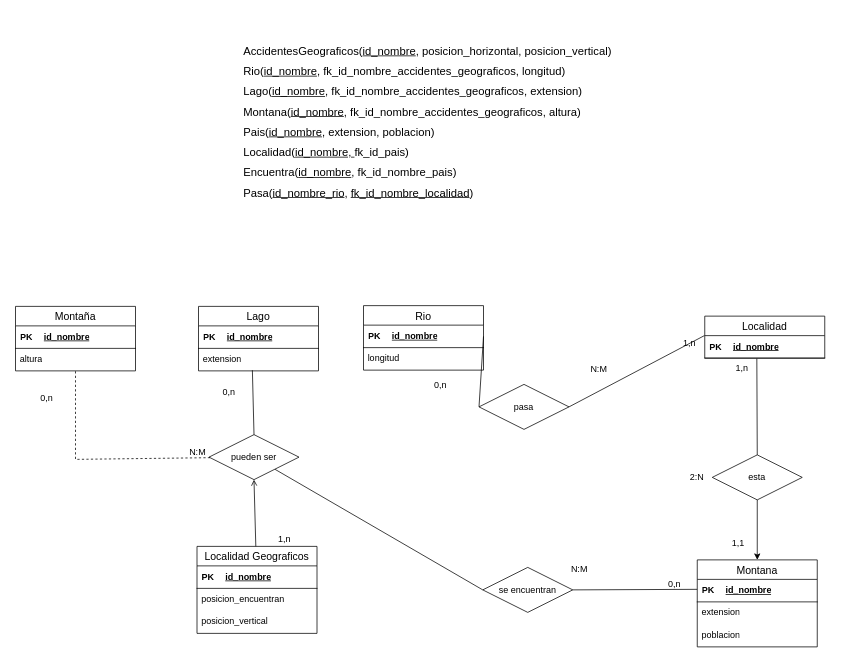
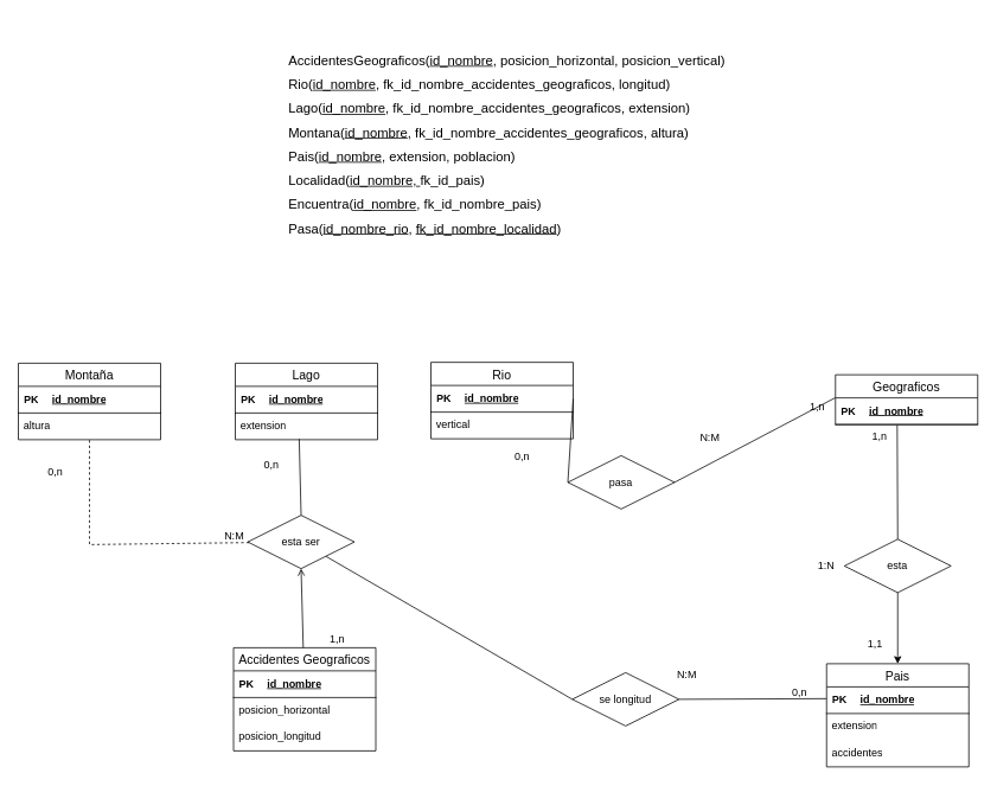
- <mxCell id="16" value="Localidad" style="swimlane;fontStyle=0;childLayout=stackLayout;horizontal=1;startSize=26;horizontalStack=0;resizeParent=1;resizeParentMax=0;resizeLast=0;collapsible=1;marginBottom=0;align=center;fontSize=14;" parent="1" vertex="1"><mxGeometry x="939" y="421" width="160" height="56" as="geometry" /></mxCell>
+ <mxCell id="16" value="Geograficos" style="swimlane;fontStyle=0;childLayout=stackLayout;horizontal=1;startSize=26;horizontalStack=0;resizeParent=1;resizeParentMax=0;resizeLast=0;collapsible=1;marginBottom=0;align=center;fontSize=14;" parent="1" vertex="1"><mxGeometry x="939" y="421" width="160" height="56" as="geometry" /></mxCell>
- <mxCell id="44" value="longitud" style="text;strokeColor=none;fillColor=none;spacingLeft=4;spacingRight=4;overflow=hidden;rotatable=0;points=[[0,0.5],[1,0.5]];portConstraint=eastwest;fontSize=12;whiteSpace=wrap;html=1;" vertex="1" parent="39"><mxGeometry y="56" width="160" height="30" as="geometry" /></mxCell>
+ <mxCell id="44" value="vertical" style="text;strokeColor=none;fillColor=none;spacingLeft=4;spacingRight=4;overflow=hidden;rotatable=0;points=[[0,0.5],[1,0.5]];portConstraint=eastwest;fontSize=12;whiteSpace=wrap;html=1;" vertex="1" parent="39"><mxGeometry y="56" width="160" height="30" as="geometry" /></mxCell>
- <mxCell id="57" value="pueden ser" style="shape=rhombus;perimeter=rhombusPerimeter;whiteSpace=wrap;html=1;align=center;" vertex="1" parent="1"><mxGeometry x="278" y="579" width="120" height="60" as="geometry" /></mxCell>
+ <mxCell id="57" value="esta ser" style="shape=rhombus;perimeter=rhombusPerimeter;whiteSpace=wrap;html=1;align=center;" vertex="1" parent="1"><mxGeometry x="278" y="579" width="120" height="60" as="geometry" /></mxCell>
- <mxCell id="31" value="2:N" style="text;html=1;strokeColor=none;fillColor=none;align=center;verticalAlign=middle;whiteSpace=wrap;rounded=0;" parent="1" vertex="1"><mxGeometry x="899" y="623.5" width="60" height="25" as="geometry" /></mxCell>
+ <mxCell id="31" value="1:N" style="text;html=1;strokeColor=none;fillColor=none;align=center;verticalAlign=middle;whiteSpace=wrap;rounded=0;" parent="1" vertex="1"><mxGeometry x="899" y="623.5" width="60" height="25" as="geometry" /></mxCell>
- <mxCell id="2" value="Localidad Geograficos" style="swimlane;fontStyle=0;childLayout=stackLayout;horizontal=1;startSize=26;horizontalStack=0;resizeParent=1;resizeParentMax=0;resizeLast=0;collapsible=1;marginBottom=0;align=center;fontSize=14;" parent="1" vertex="1"><mxGeometry x="262" y="728" width="160" height="116" as="geometry" /></mxCell>
+ <mxCell id="2" value="Accidentes Geograficos" style="swimlane;fontStyle=0;childLayout=stackLayout;horizontal=1;startSize=26;horizontalStack=0;resizeParent=1;resizeParentMax=0;resizeLast=0;collapsible=1;marginBottom=0;align=center;fontSize=14;" parent="1" vertex="1"><mxGeometry x="262" y="728" width="160" height="116" as="geometry" /></mxCell>
- <mxCell id="9" value="Montana" style="swimlane;fontStyle=0;childLayout=stackLayout;horizontal=1;startSize=26;horizontalStack=0;resizeParent=1;resizeParentMax=0;resizeLast=0;collapsible=1;marginBottom=0;align=center;fontSize=14;" parent="1" vertex="1"><mxGeometry x="929" y="746" width="160" height="116" as="geometry" /></mxCell>
+ <mxCell id="9" value="Pais" style="swimlane;fontStyle=0;childLayout=stackLayout;horizontal=1;startSize=26;horizontalStack=0;resizeParent=1;resizeParentMax=0;resizeLast=0;collapsible=1;marginBottom=0;align=center;fontSize=14;" parent="1" vertex="1"><mxGeometry x="929" y="746" width="160" height="116" as="geometry" /></mxCell>
- <mxCell id="21" value="se encuentran" style="shape=rhombus;perimeter=rhombusPerimeter;whiteSpace=wrap;html=1;align=center;" parent="1" vertex="1"><mxGeometry x="643" y="756" width="120" height="60" as="geometry" /></mxCell>
+ <mxCell id="21" value="se longitud" style="shape=rhombus;perimeter=rhombusPerimeter;whiteSpace=wrap;html=1;align=center;" parent="1" vertex="1"><mxGeometry x="643" y="756" width="120" height="60" as="geometry" /></mxCell>
- <mxCell id="7" value="posicion_encuentran" style="text;strokeColor=none;fillColor=none;spacingLeft=4;spacingRight=4;overflow=hidden;rotatable=0;points=[[0,0.5],[1,0.5]];portConstraint=eastwest;fontSize=12;whiteSpace=wrap;html=1;" parent="2" vertex="1"><mxGeometry y="56" width="160" height="30" as="geometry" /></mxCell>
+ <mxCell id="7" value="posicion_horizontal" style="text;strokeColor=none;fillColor=none;spacingLeft=4;spacingRight=4;overflow=hidden;rotatable=0;points=[[0,0.5],[1,0.5]];portConstraint=eastwest;fontSize=12;whiteSpace=wrap;html=1;" parent="2" vertex="1"><mxGeometry y="56" width="160" height="30" as="geometry" /></mxCell>
- <mxCell id="8" value="posicion_vertical" style="text;strokeColor=none;fillColor=none;spacingLeft=4;spacingRight=4;overflow=hidden;rotatable=0;points=[[0,0.5],[1,0.5]];portConstraint=eastwest;fontSize=12;whiteSpace=wrap;html=1;" parent="2" vertex="1"><mxGeometry y="86" width="160" height="30" as="geometry" /></mxCell>
+ <mxCell id="8" value="posicion_longitud" style="text;strokeColor=none;fillColor=none;spacingLeft=4;spacingRight=4;overflow=hidden;rotatable=0;points=[[0,0.5],[1,0.5]];portConstraint=eastwest;fontSize=12;whiteSpace=wrap;html=1;" parent="2" vertex="1"><mxGeometry y="86" width="160" height="30" as="geometry" /></mxCell>
- <mxCell id="15" value="poblacion" style="text;strokeColor=none;fillColor=none;spacingLeft=4;spacingRight=4;overflow=hidden;rotatable=0;points=[[0,0.5],[1,0.5]];portConstraint=eastwest;fontSize=12;whiteSpace=wrap;html=1;" parent="9" vertex="1"><mxGeometry y="86" width="160" height="30" as="geometry" /></mxCell>
+ <mxCell id="15" value="accidentes" style="text;strokeColor=none;fillColor=none;spacingLeft=4;spacingRight=4;overflow=hidden;rotatable=0;points=[[0,0.5],[1,0.5]];portConstraint=eastwest;fontSize=12;whiteSpace=wrap;html=1;" parent="9" vertex="1"><mxGeometry y="86" width="160" height="30" as="geometry" /></mxCell>
